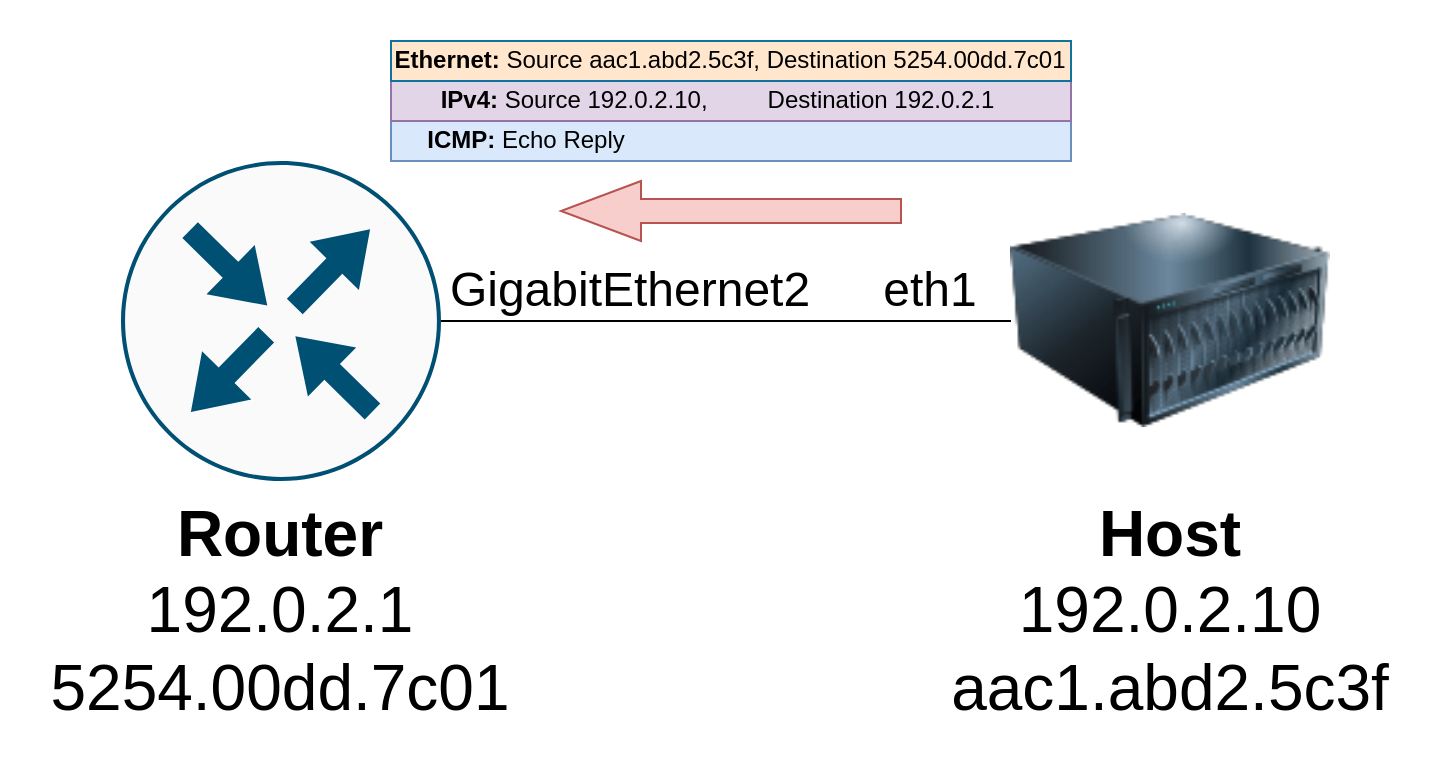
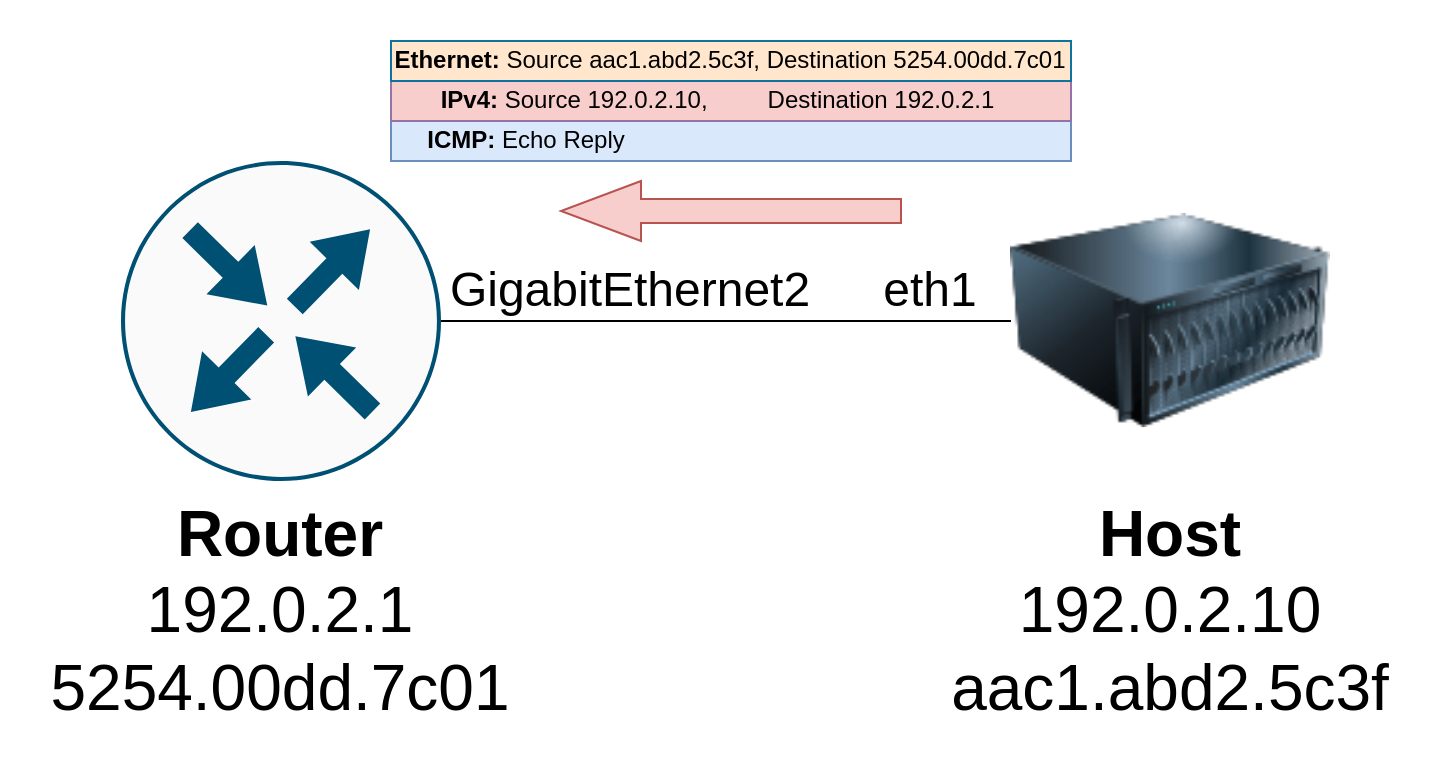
- <mxCell id="11" value="&lt;b&gt;&amp;nbsp; &amp;nbsp; &amp;nbsp; &amp;nbsp;IPv4:&lt;/b&gt; Source 192.0.2.10,&amp;nbsp; &amp;nbsp; &amp;nbsp; &amp;nbsp; &amp;nbsp;Destination 192.0.2.1" style="rounded=0;whiteSpace=wrap;html=1;align=left;fillColor=#e1d5e7;strokeColor=#9673a6;" vertex="1" parent="1"><mxGeometry x="195" y="40" width="340" height="20" as="geometry" /></mxCell>
+ <mxCell id="11" value="&lt;b&gt;&amp;nbsp; &amp;nbsp; &amp;nbsp; &amp;nbsp;IPv4:&lt;/b&gt; Source 192.0.2.10,&amp;nbsp; &amp;nbsp; &amp;nbsp; &amp;nbsp; &amp;nbsp;Destination 192.0.2.1" style="rounded=0;whiteSpace=wrap;html=1;align=left;fillColor=#f8cecc;strokeColor=#9673a6;" vertex="1" parent="1"><mxGeometry x="195" y="40" width="340" height="20" as="geometry" /></mxCell>
